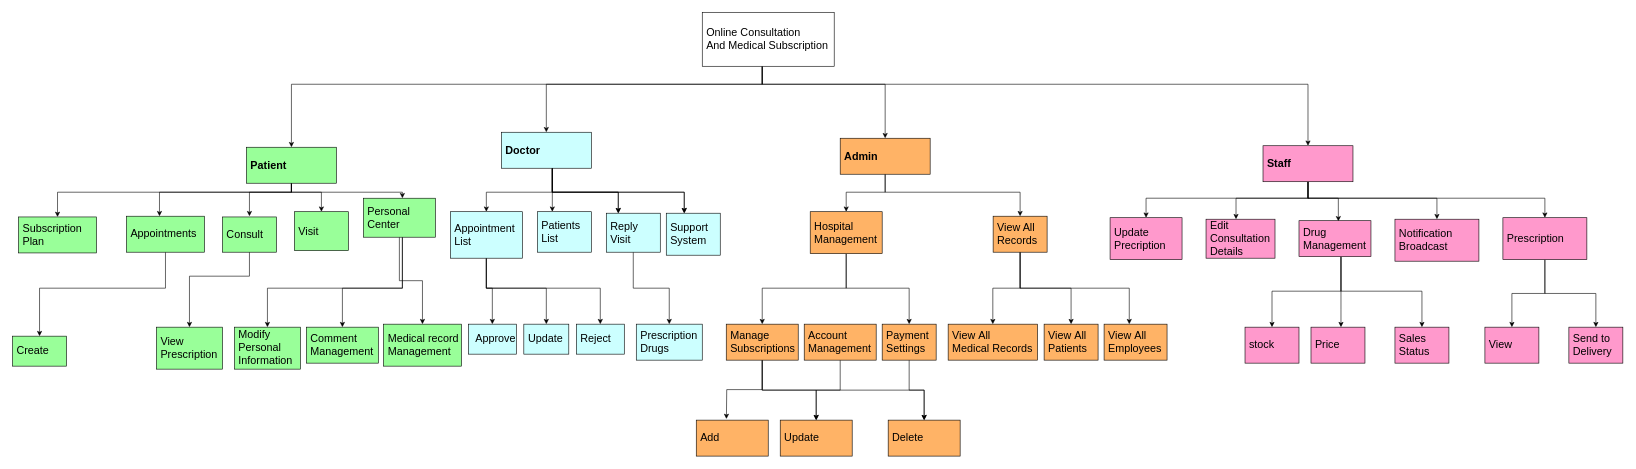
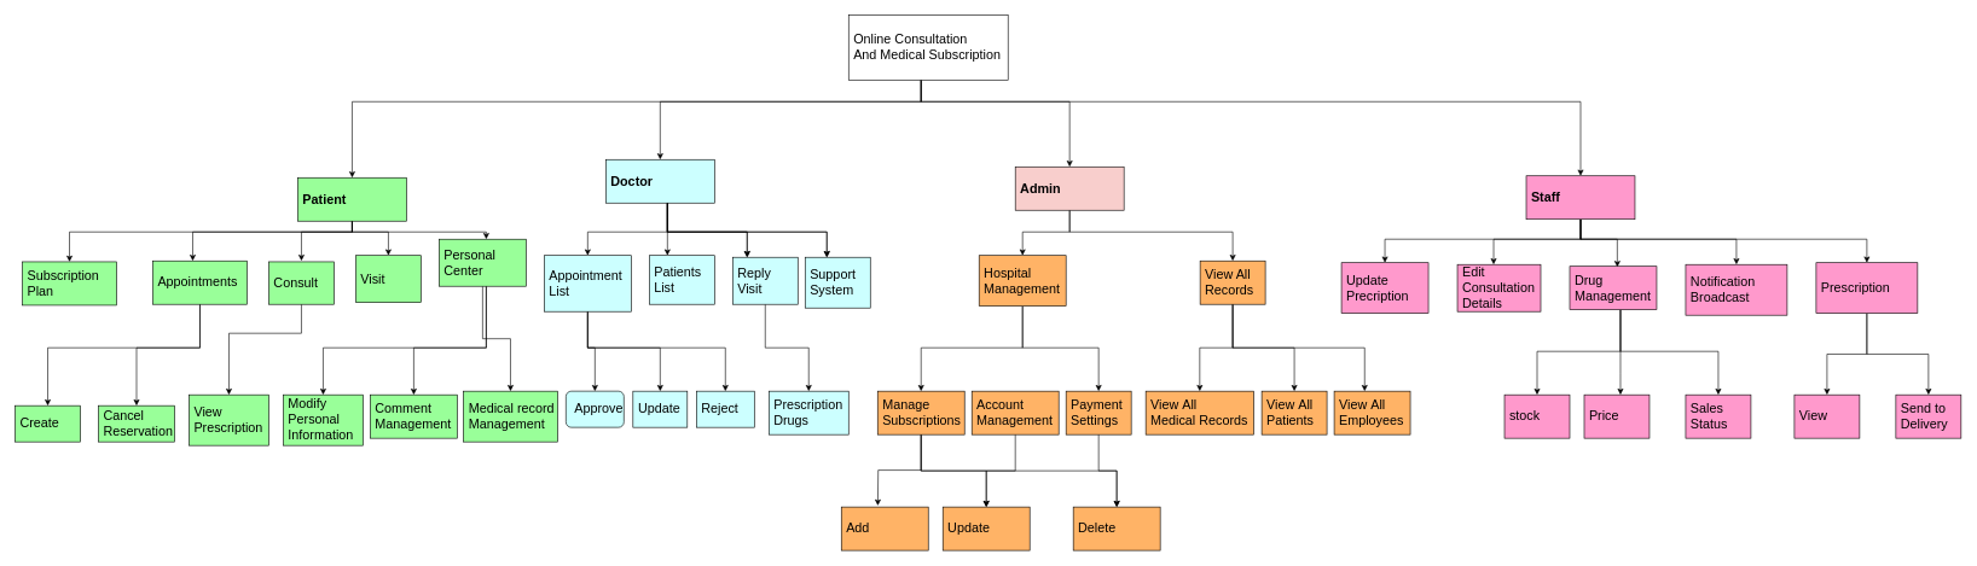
- <mxCell id="21" value="&lt;span style=&quot;font-size: 18px;&quot;&gt;&lt;b&gt;Admin&lt;/b&gt;&lt;/span&gt;" style="rounded=0;whiteSpace=wrap;html=1;align=left;spacingLeft=5;fillColor=#FFB366;" parent="1" vertex="1"><mxGeometry x="1400" y="230" width="150" height="60" as="geometry" /></mxCell>
+ <mxCell id="21" value="&lt;span style=&quot;font-size: 18px;&quot;&gt;&lt;b&gt;Admin&lt;/b&gt;&lt;/span&gt;" style="rounded=0;whiteSpace=wrap;html=1;align=left;spacingLeft=5;fillColor=#f8cecc;" parent="1" vertex="1"><mxGeometry x="1400" y="230" width="150" height="60" as="geometry" /></mxCell>
+ <mxCell id="66" style="edgeStyle=orthogonalEdgeStyle;rounded=0;orthogonalLoop=1;jettySize=auto;html=1;entryX=0.5;entryY=0;entryDx=0;entryDy=0;fontSize=18;fillColor=#99FF99;" edge="1" parent="1" source="67" target="80"><mxGeometry relative="1" as="geometry"><Array as="points"><mxPoint x="275" y="480" /><mxPoint x="188" y="480" /><mxPoint x="188" y="560" /></Array></mxGeometry></mxCell>
- <mxCell id="54" value="&lt;font style=&quot;font-size: 18px;&quot;&gt;&lt;font style=&quot;&quot;&gt;&amp;nbsp;Appr&lt;/font&gt;ove&lt;/font&gt;" style="rounded=0;whiteSpace=wrap;html=1;align=left;spacingLeft=5;fillColor=#CCFFFF;" parent="1" vertex="1"><mxGeometry x="780" y="540" width="80" height="50" as="geometry" /></mxCell>
+ <mxCell id="54" value="&lt;font style=&quot;font-size: 18px;&quot;&gt;&lt;font style=&quot;&quot;&gt;&amp;nbsp;Appr&lt;/font&gt;ove&lt;/font&gt;" style="whiteSpace=wrap;html=1;align=left;spacingLeft=5;fillColor=#CCFFFF;rounded=1;" parent="1" vertex="1"><mxGeometry x="780" y="540" width="80" height="50" as="geometry" /></mxCell>
+ <mxCell id="80" value="&lt;span style=&quot;font-size: 18px;&quot;&gt;Cancel Reservation&lt;/span&gt;" style="rounded=0;whiteSpace=wrap;html=1;align=left;spacingLeft=5;fillColor=#99FF99;" vertex="1" parent="1"><mxGeometry x="135" y="560" width="105" height="50" as="geometry" /></mxCell>
